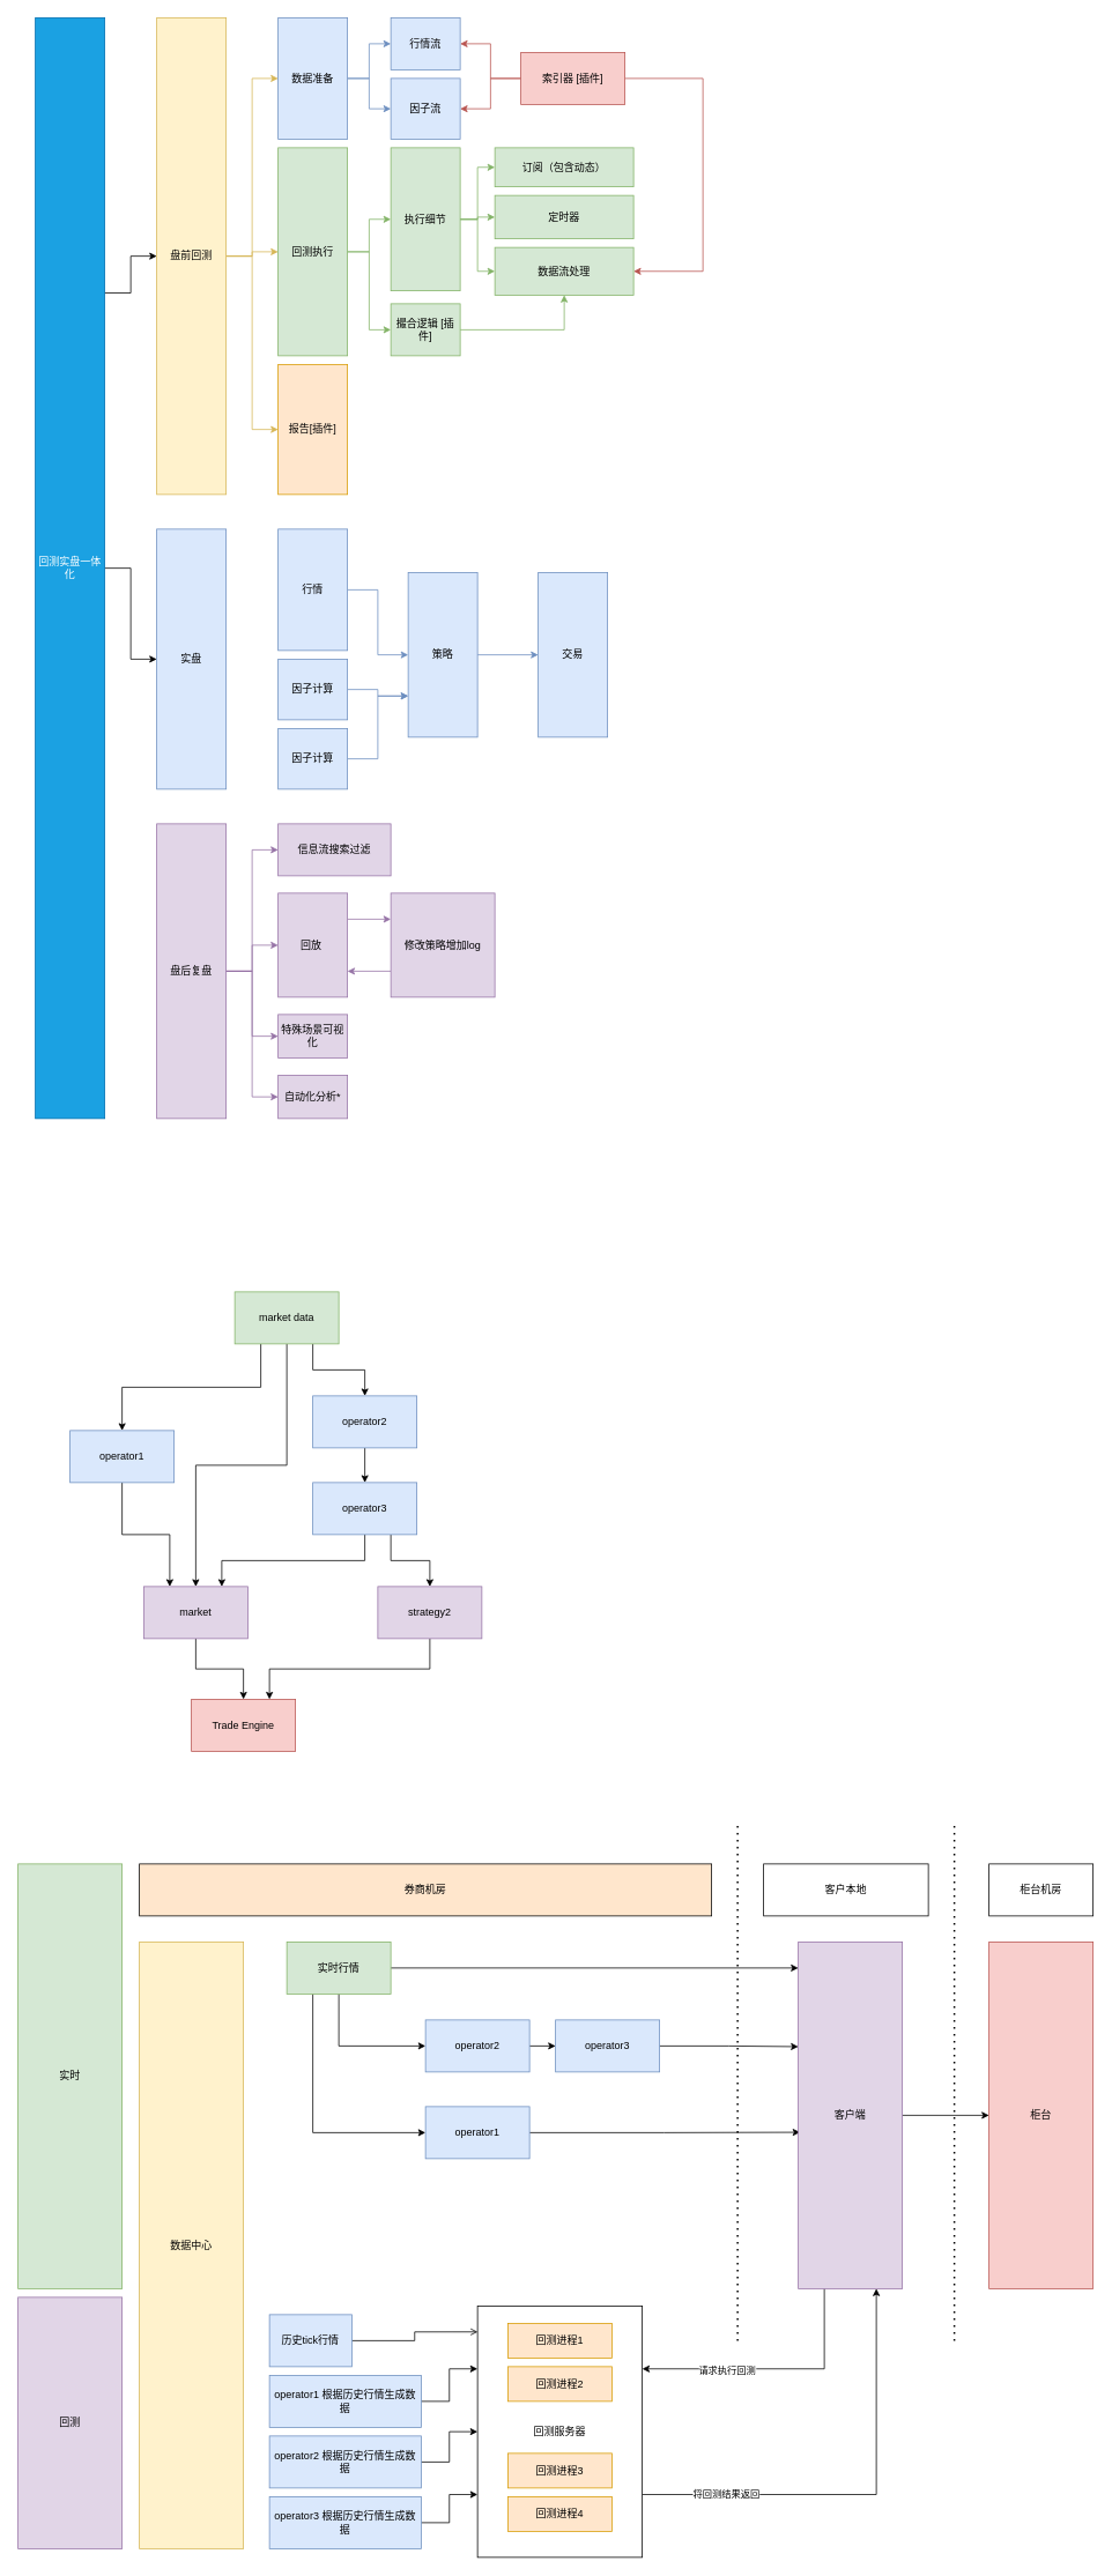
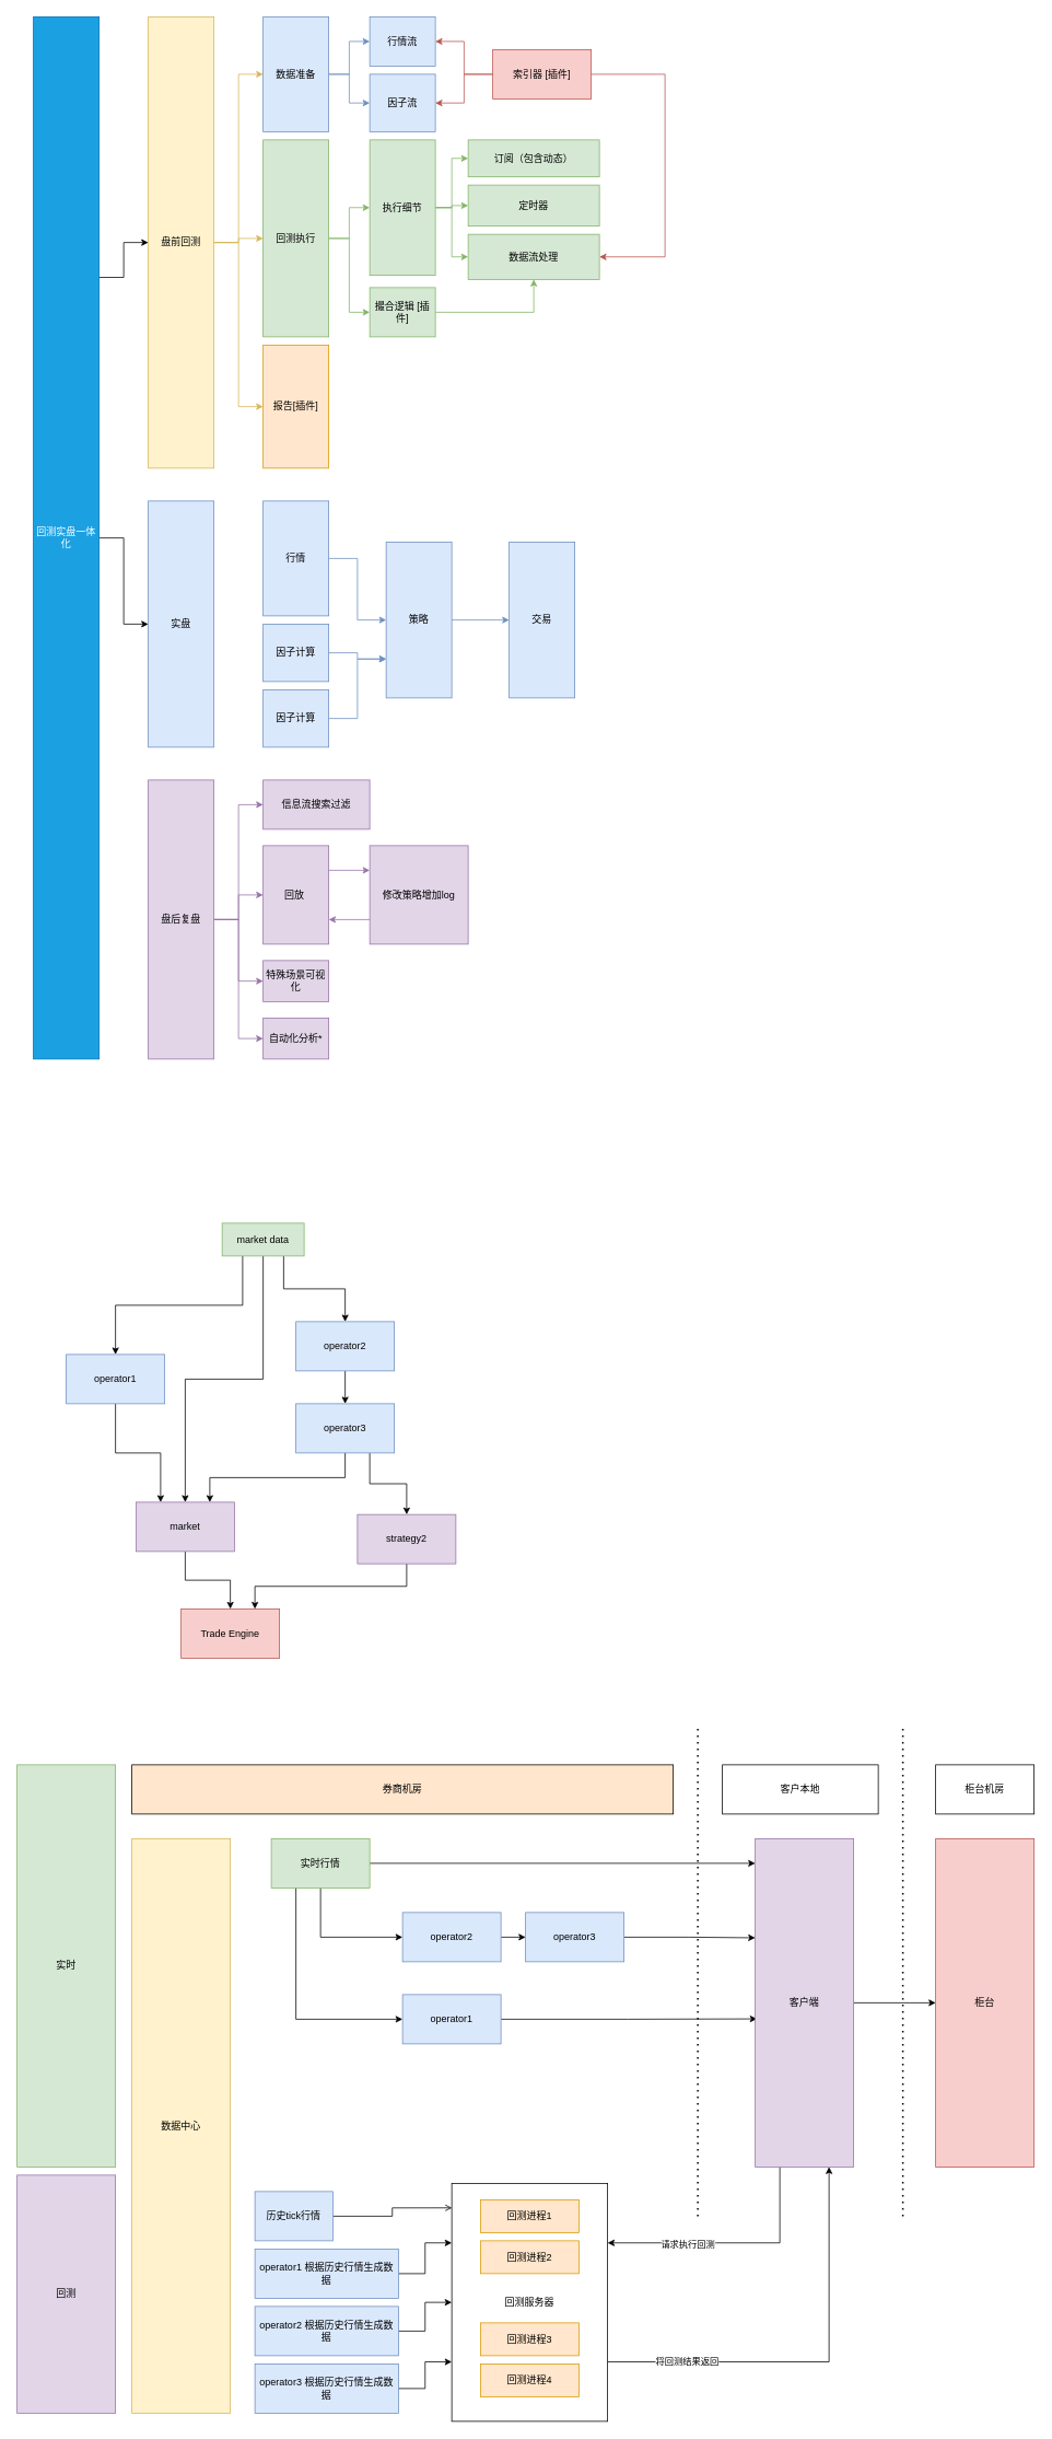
- <mxCell id="56" value="market data" style="rounded=0;whiteSpace=wrap;html=1;fillColor=#d5e8d4;strokeColor=#82b366;" vertex="1" parent="1"><mxGeometry x="270" y="1490" width="120" height="60" as="geometry" /></mxCell>
+ <mxCell id="56" value="market data" style="rounded=0;whiteSpace=wrap;html=1;fillColor=#d5e8d4;strokeColor=#82b366;" vertex="1" parent="1"><mxGeometry x="270" y="1490" width="100" height="40" as="geometry" /></mxCell>
- <mxCell id="92" value="strategy2" style="rounded=0;whiteSpace=wrap;html=1;fillColor=#e1d5e7;strokeColor=#9673a6;" vertex="1" parent="1"><mxGeometry x="435" y="1830" width="120" height="60" as="geometry" /></mxCell>
+ <mxCell id="92" value="strategy2" style="rounded=0;whiteSpace=wrap;html=1;fillColor=#e1d5e7;strokeColor=#9673a6;" vertex="1" parent="1"><mxGeometry x="435" y="1845" width="120" height="60" as="geometry" /></mxCell>
